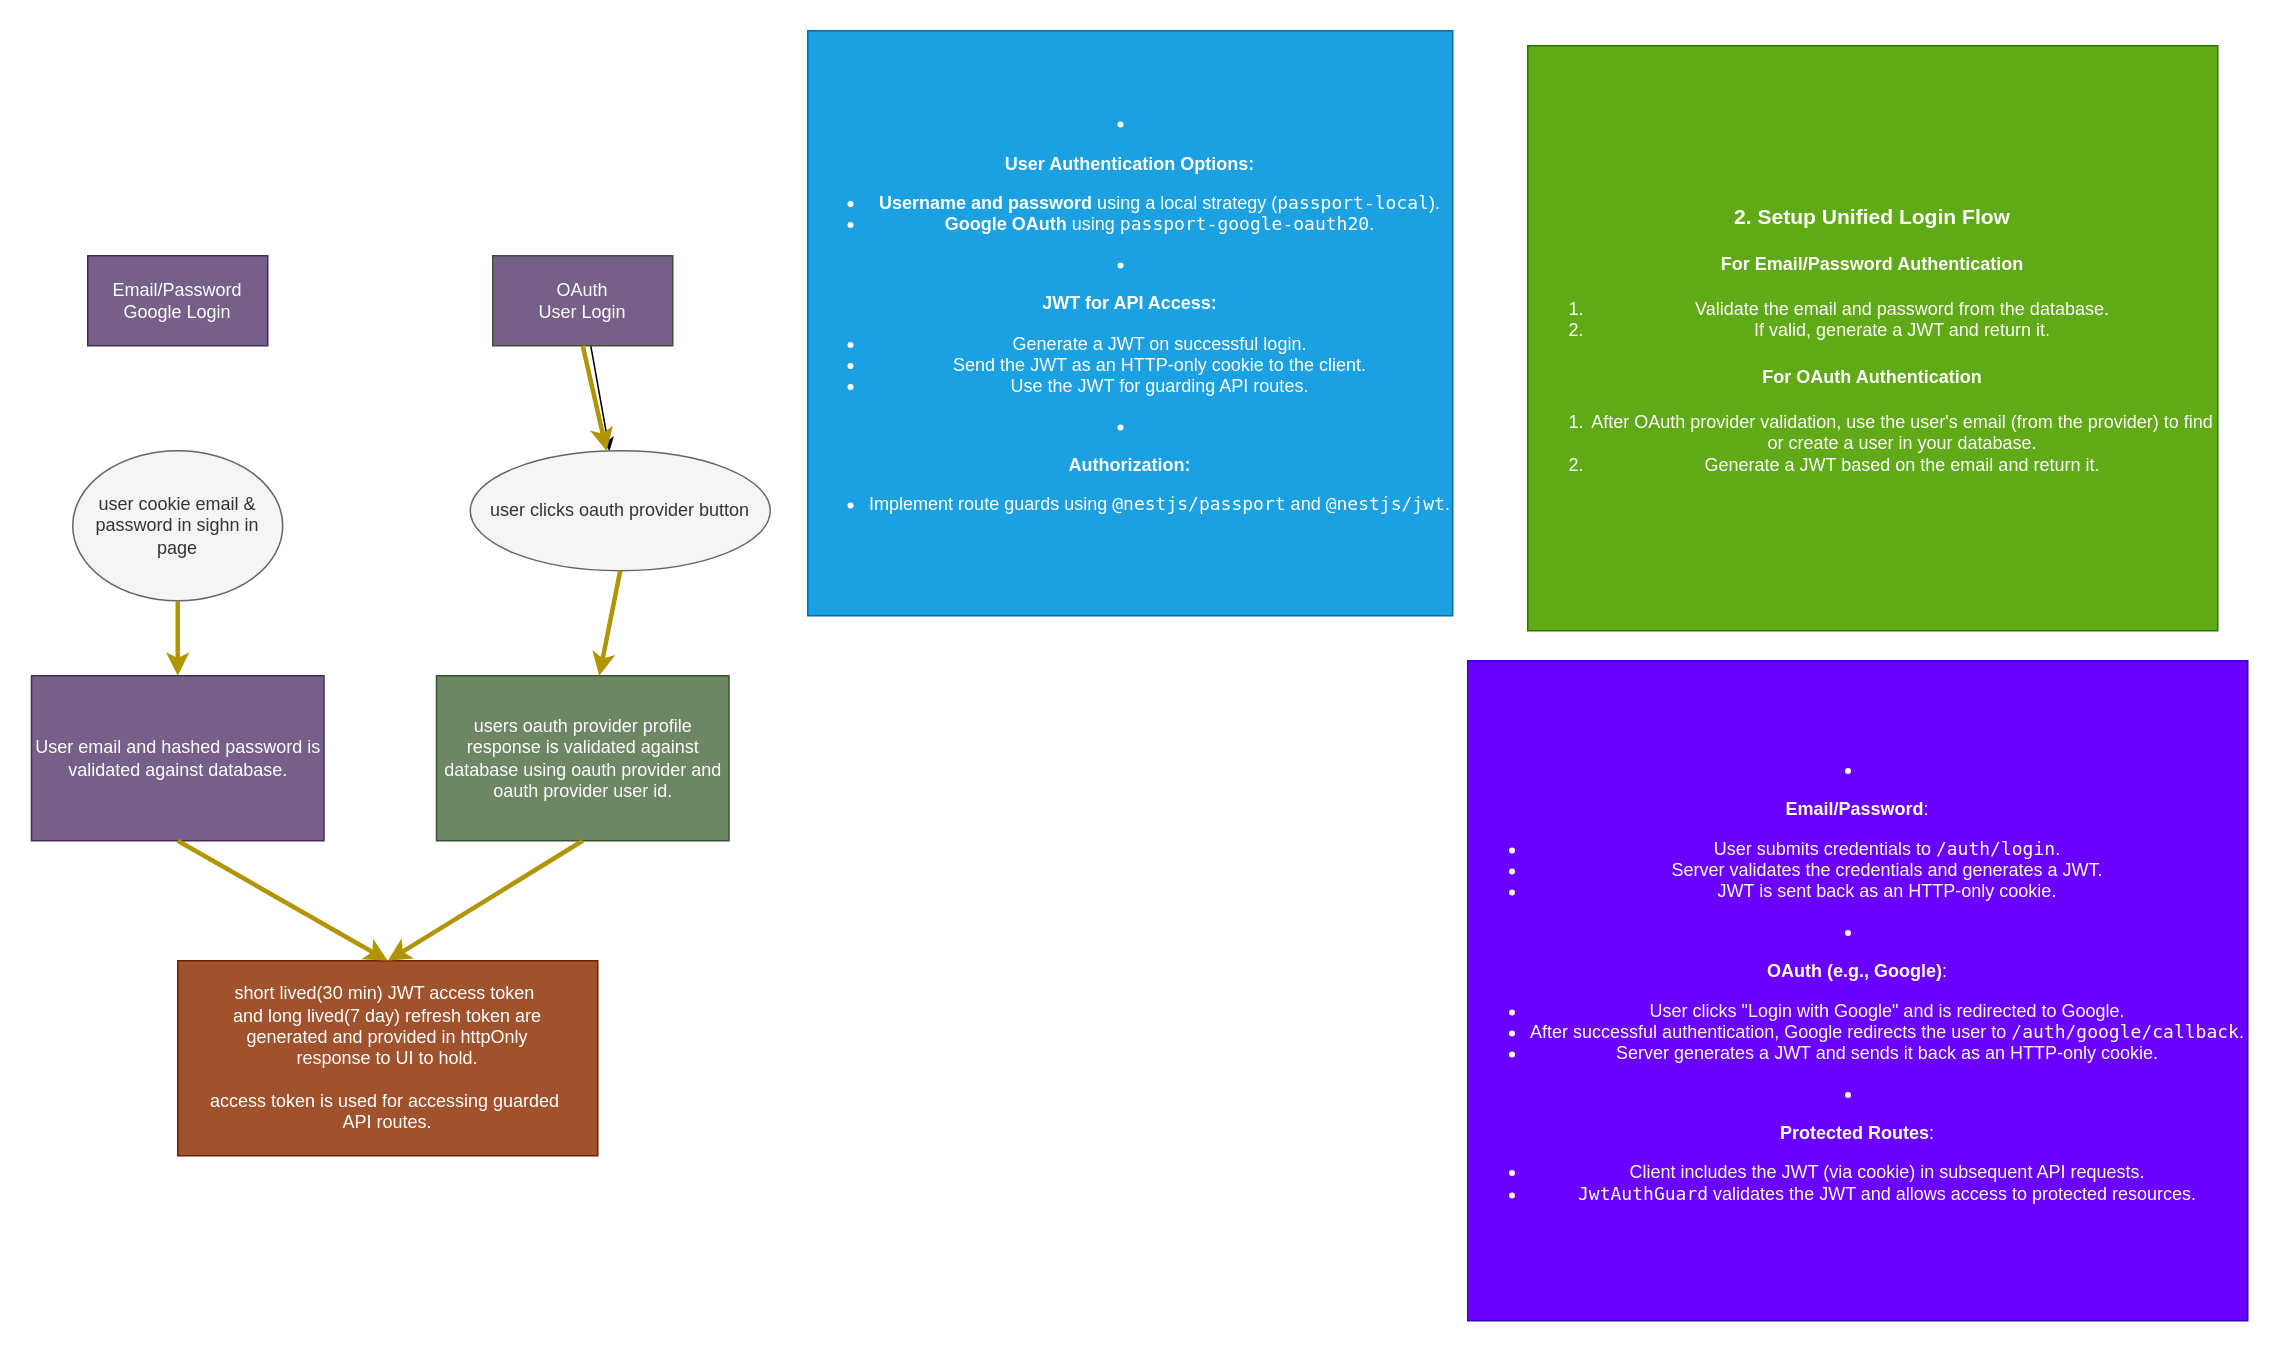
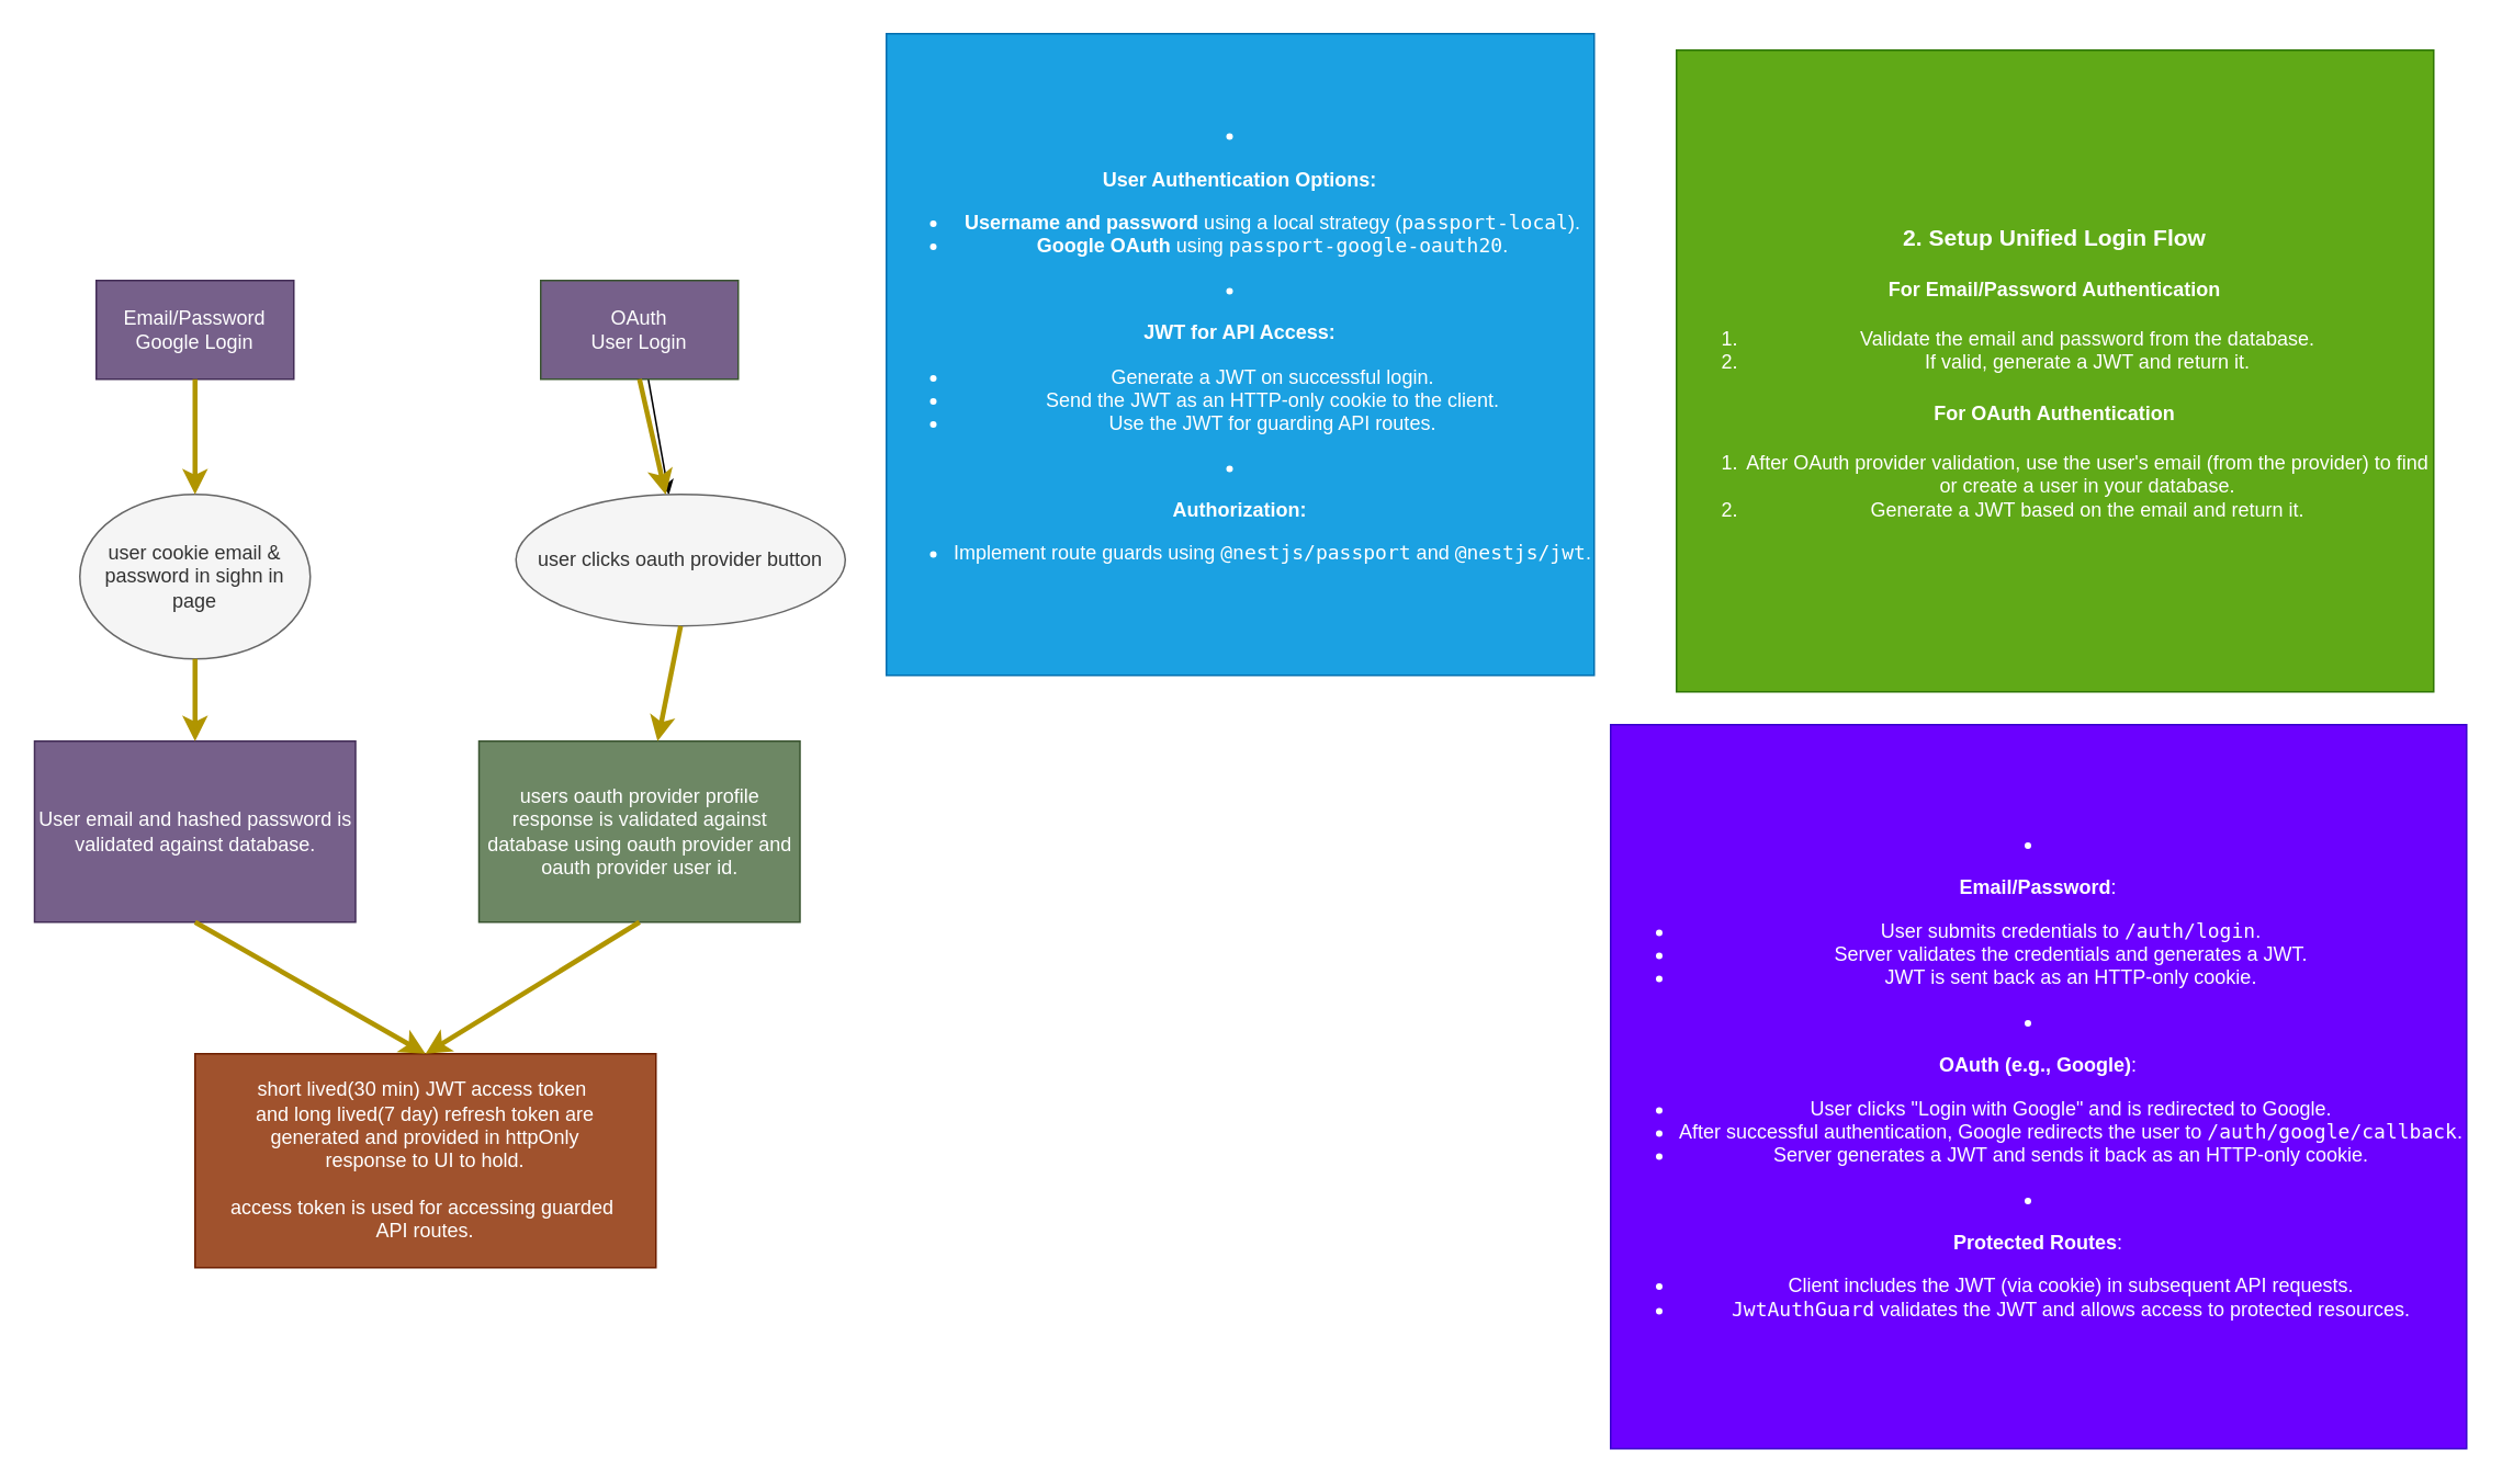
+ <mxCell id="12" value="" style="endArrow=classic;html=1;exitX=0.5;exitY=1;exitDx=0;exitDy=0;entryX=0.5;entryY=0;entryDx=0;entryDy=0;fillColor=#e3c800;strokeColor=#B09500;strokeWidth=3;" edge="1" parent="1" source="6" target="5"><mxGeometry width="50" height="50" relative="1" as="geometry"><mxPoint x="668" y="320" as="sourcePoint" /><mxPoint x="98" y="290" as="targetPoint" /></mxGeometry></mxCell>
